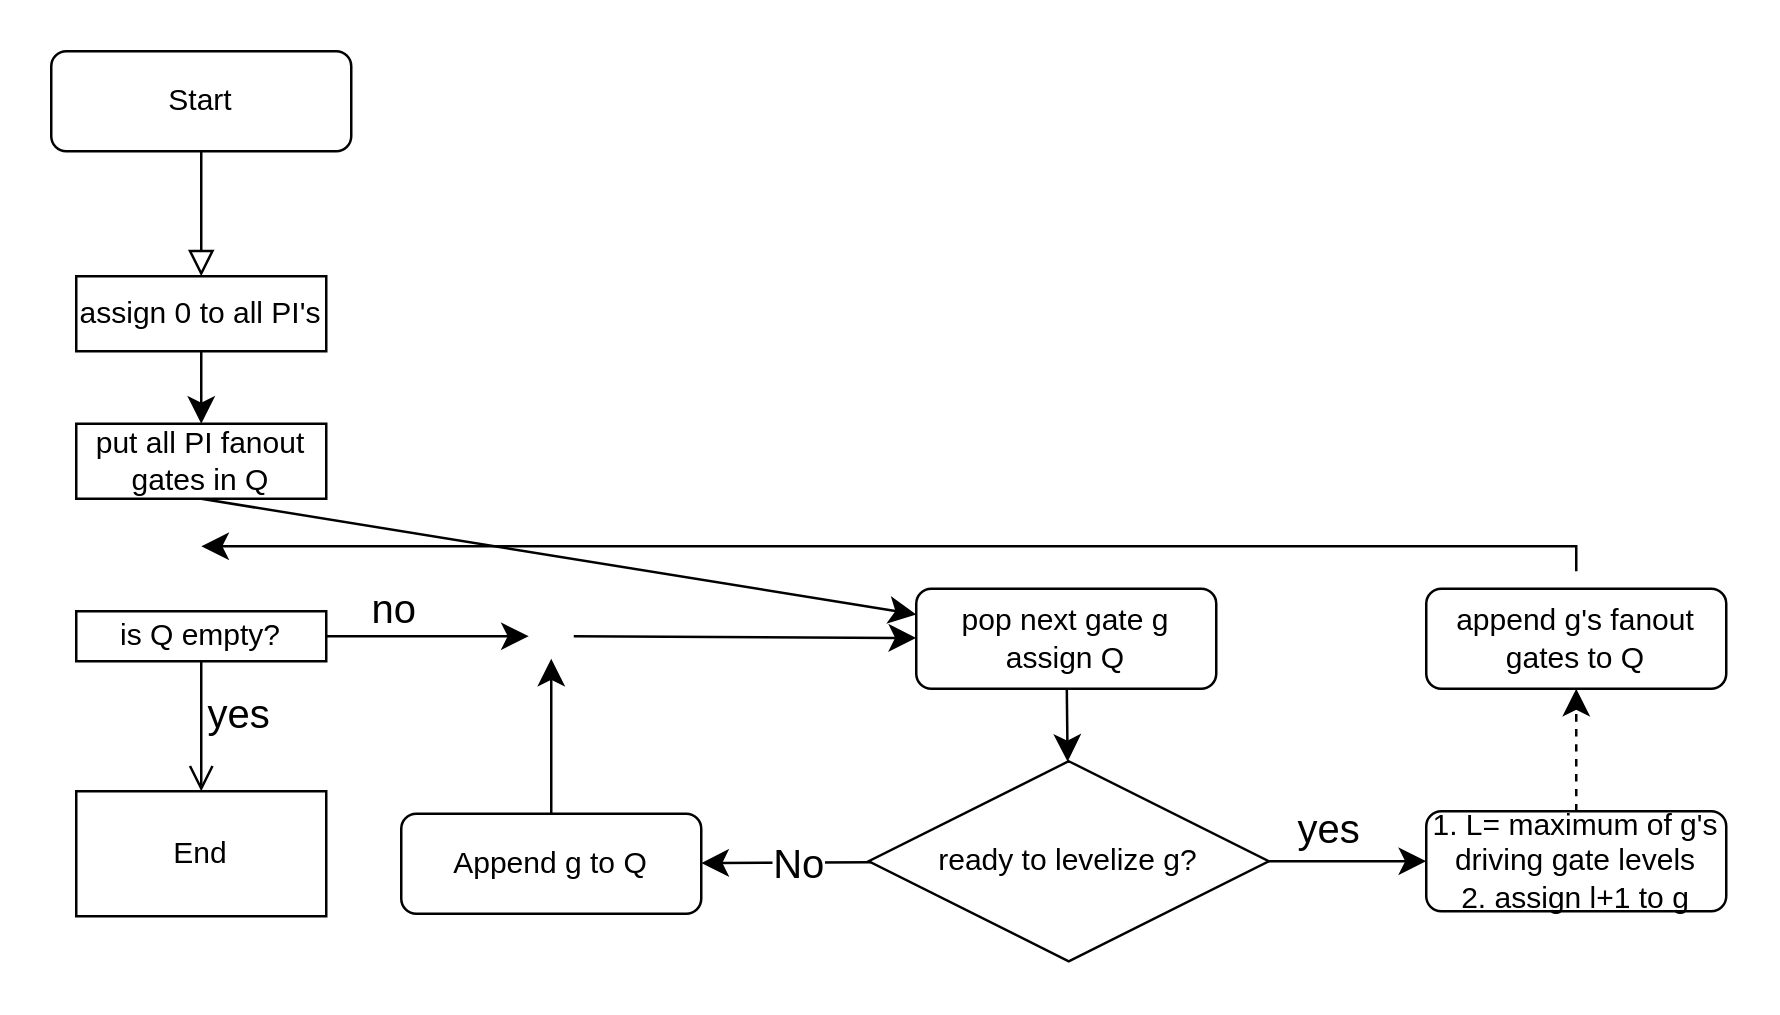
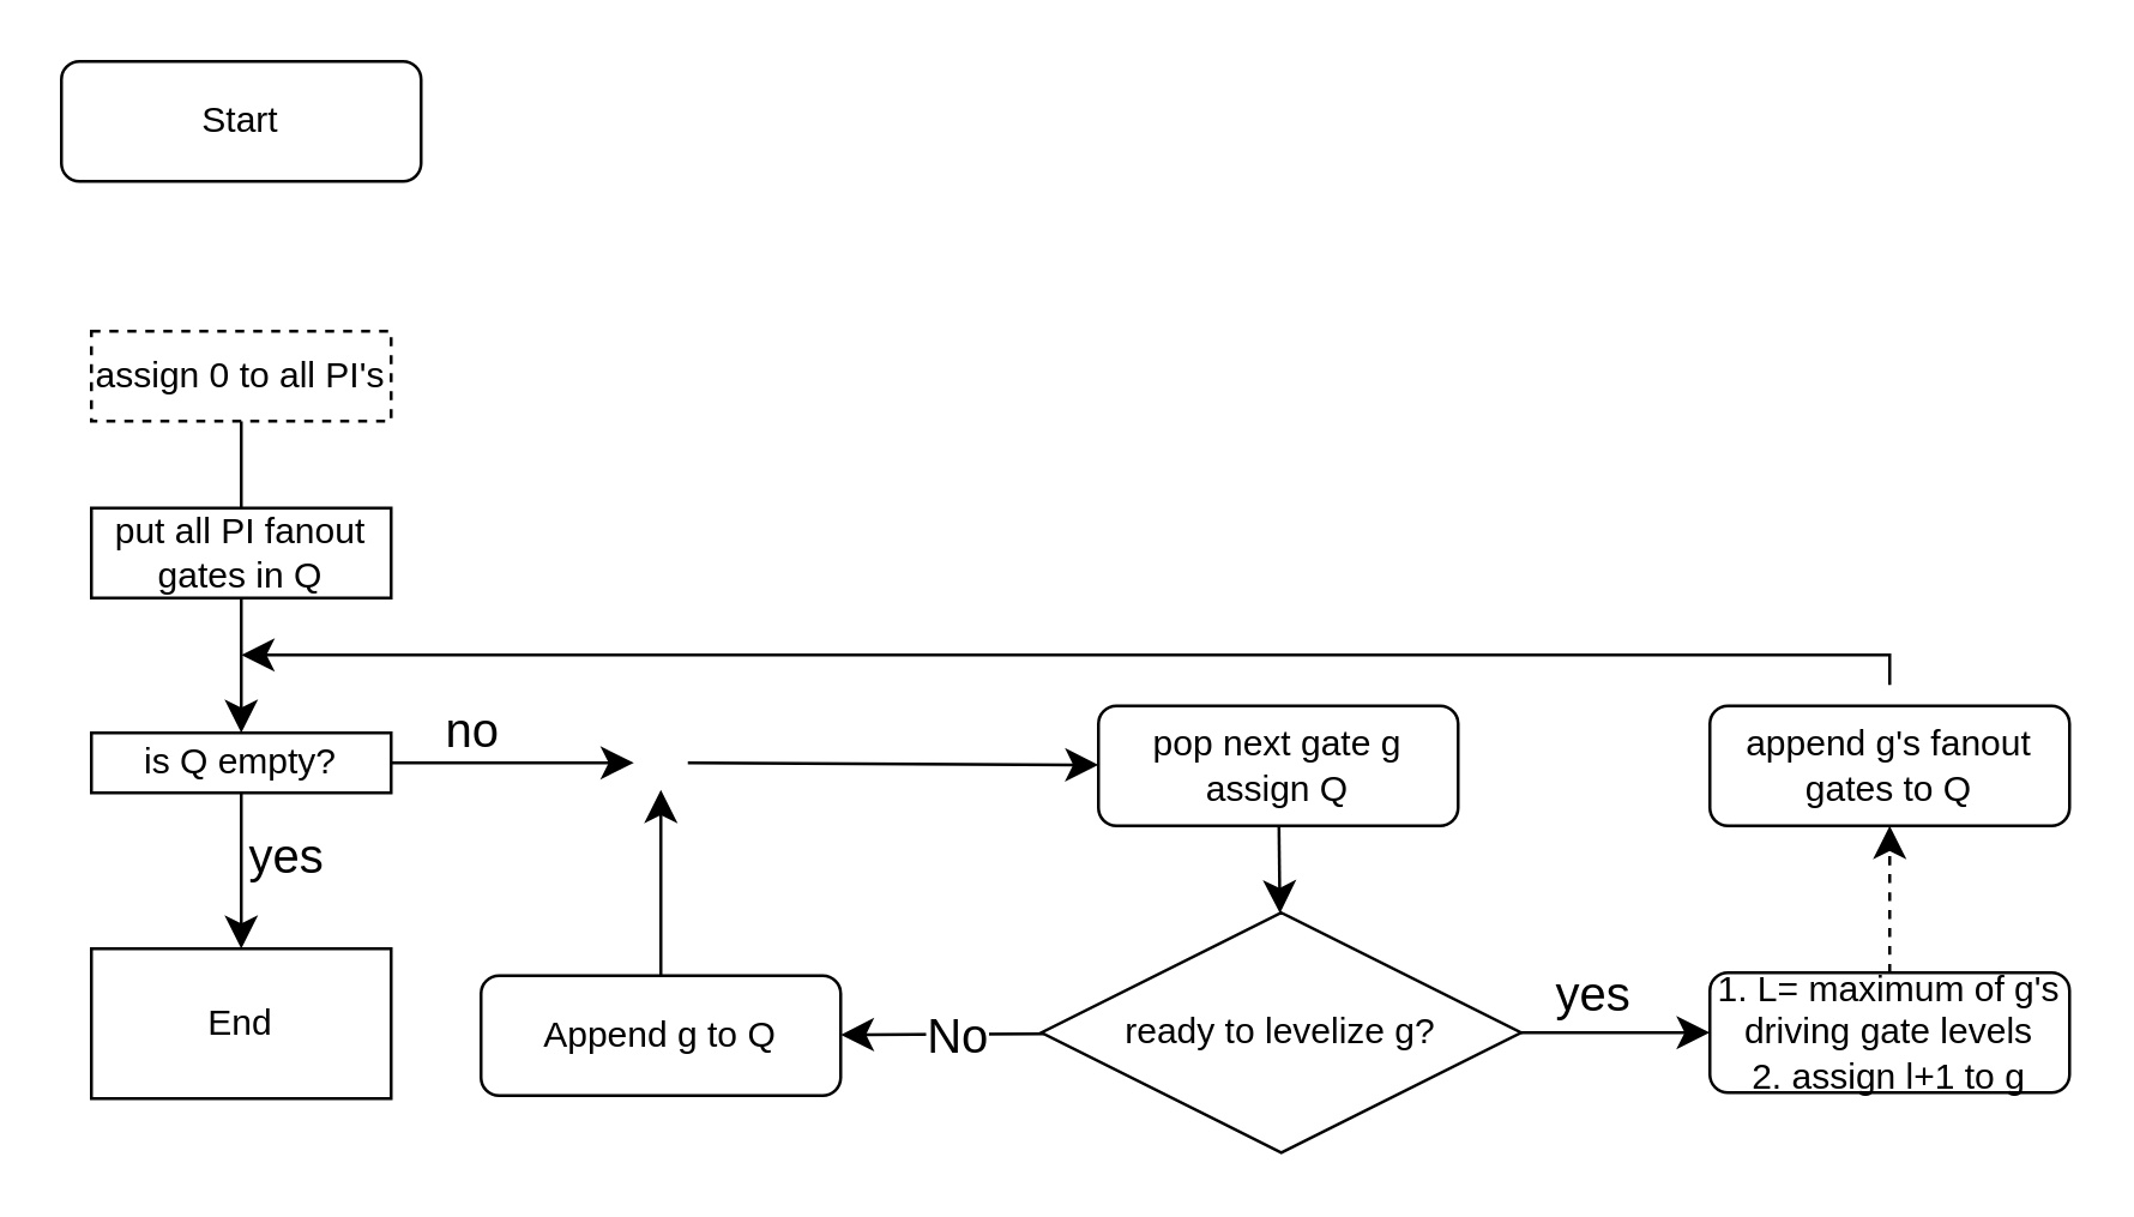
- <mxCell id="2" value="" style="rounded=0;html=1;jettySize=auto;orthogonalLoop=1;fontSize=11;endArrow=block;endFill=0;endSize=8;strokeWidth=1;shadow=0;labelBackgroundColor=none;edgeStyle=orthogonalEdgeStyle;" parent="1" source="3" target="5" edge="1"><mxGeometry relative="1" as="geometry" /></mxCell>
- <mxCell id="5" value="assign 0 to all PI's" style="rounded=0;whiteSpace=wrap;html=1;shadow=0;fontFamily=Helvetica;fontSize=12;fontColor=default;align=center;strokeColor=default;strokeWidth=1;fillColor=default;" parent="1" vertex="1"><mxGeometry x="30" y="110" width="100" height="30" as="geometry" /></mxCell>
+ <mxCell id="5" value="assign 0 to all PI's" style="rounded=0;whiteSpace=wrap;html=1;shadow=0;fontFamily=Helvetica;fontSize=12;fontColor=default;align=center;strokeColor=default;strokeWidth=1;fillColor=default;dashed=1;" parent="1" vertex="1"><mxGeometry x="30" y="110" width="100" height="30" as="geometry" /></mxCell>
- <mxCell id="4" style="edgeStyle=none;curved=1;rounded=0;orthogonalLoop=1;jettySize=auto;html=1;exitX=0.5;exitY=1;exitDx=0;exitDy=0;entryX=0.5;entryY=0;entryDx=0;entryDy=0;fontSize=12;startSize=8;endSize=8;" edge="1" parent="1" source="5" target="12"><mxGeometry relative="1" as="geometry" /></mxCell>
+ <mxCell id="4" style="edgeStyle=none;curved=1;rounded=0;orthogonalLoop=1;jettySize=auto;html=1;exitX=0.5;exitY=1;exitDx=0;exitDy=0;entryX=0.5;entryY=0;entryDx=0;entryDy=0;fontSize=12;startSize=8;endSize=8;endArrow=none;" edge="1" parent="1" source="5" target="12"><mxGeometry relative="1" as="geometry" /></mxCell>
- <mxCell id="11" style="edgeStyle=none;curved=1;rounded=0;orthogonalLoop=1;jettySize=auto;html=1;exitX=0.5;exitY=1;exitDx=0;exitDy=0;fontSize=12;startSize=8;endSize=8;" edge="1" parent="1" source="12" target="7"><mxGeometry relative="1" as="geometry" /></mxCell>
+ <mxCell id="11" style="edgeStyle=none;curved=1;rounded=0;orthogonalLoop=1;jettySize=auto;html=1;exitX=0.5;exitY=1;exitDx=0;exitDy=0;fontSize=12;startSize=8;endSize=8;" edge="1" parent="1" source="12" target="17"><mxGeometry relative="1" as="geometry" /></mxCell>
- <mxCell id="15" value="" style="edgeStyle=none;curved=1;rounded=0;orthogonalLoop=1;jettySize=auto;html=1;fontSize=12;startSize=8;endSize=8;endArrow=open;" edge="1" parent="1" source="17" target="8"><mxGeometry relative="1" as="geometry" /></mxCell>
+ <mxCell id="15" value="" style="edgeStyle=none;curved=1;rounded=0;orthogonalLoop=1;jettySize=auto;html=1;fontSize=12;startSize=8;endSize=8;" edge="1" parent="1" source="17" target="8"><mxGeometry relative="1" as="geometry" /></mxCell>
